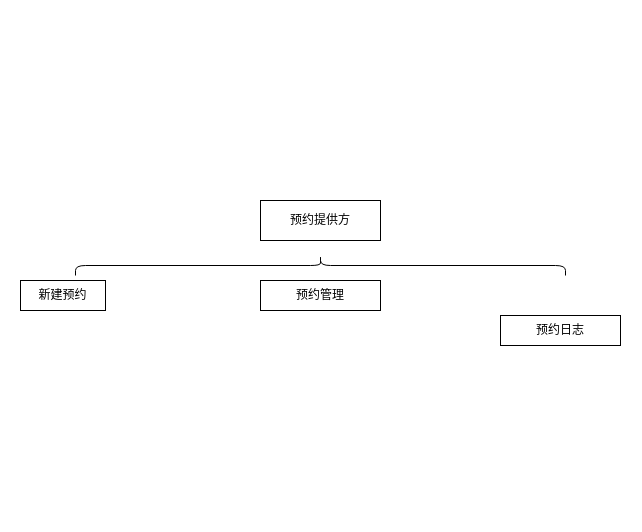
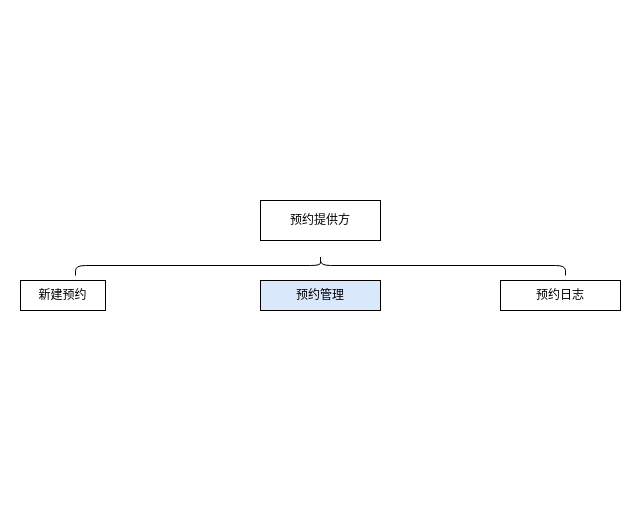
- <mxCell id="5" value="预约管理" style="rounded=0;whiteSpace=wrap;html=1;" vertex="1" parent="1"><mxGeometry x="260" y="280" width="120" height="30" as="geometry" /></mxCell>
+ <mxCell id="5" value="预约管理" style="rounded=0;whiteSpace=wrap;html=1;fillColor=#dae8fc;" vertex="1" parent="1"><mxGeometry x="260" y="280" width="120" height="30" as="geometry" /></mxCell>
- <mxCell id="6" value="预约日志" style="rounded=0;whiteSpace=wrap;html=1;" vertex="1" parent="1"><mxGeometry x="500" y="315" width="120" height="30" as="geometry" /></mxCell>
+ <mxCell id="6" value="预约日志" style="rounded=0;whiteSpace=wrap;html=1;" vertex="1" parent="1"><mxGeometry x="500" y="280" width="120" height="30" as="geometry" /></mxCell>
